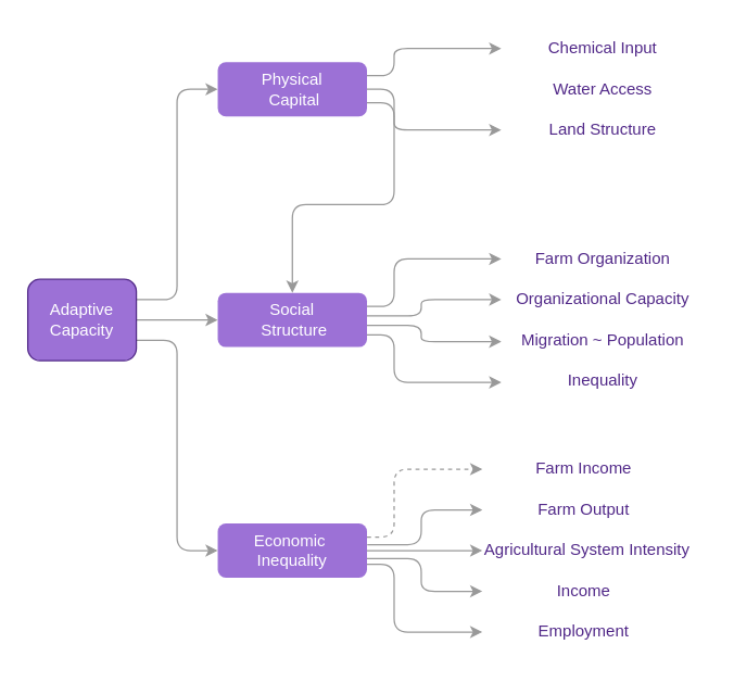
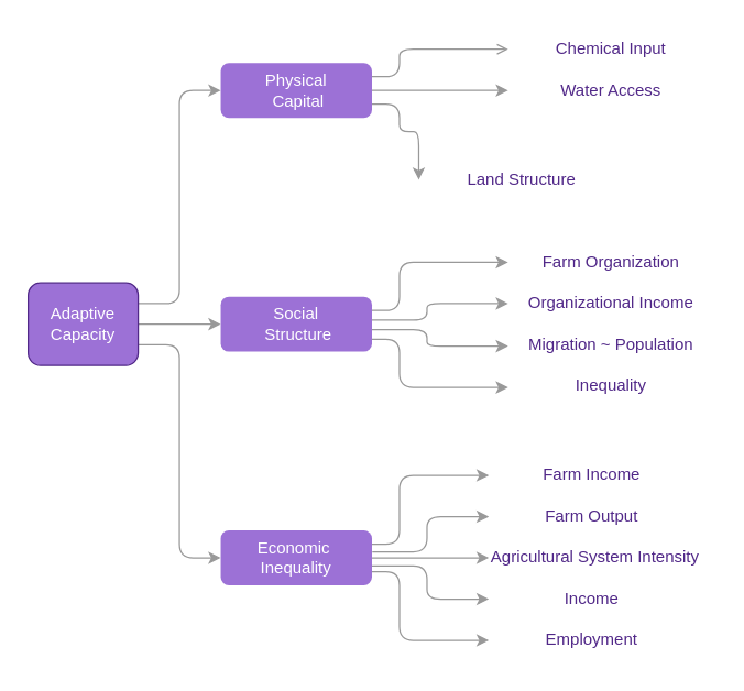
- <mxCell id="6" style="edgeStyle=orthogonalEdgeStyle;rounded=1;orthogonalLoop=1;jettySize=auto;html=1;exitX=1;exitY=0.25;exitDx=0;exitDy=0;strokeColor=#999999;" edge="1" parent="1" source="9" target="18"><mxGeometry relative="1" as="geometry"><Array as="points"><mxPoint x="290" y="55" /><mxPoint x="290" y="35" /></Array></mxGeometry></mxCell>
+ <mxCell id="6" style="edgeStyle=orthogonalEdgeStyle;rounded=1;orthogonalLoop=1;jettySize=auto;html=1;exitX=1;exitY=0.25;exitDx=0;exitDy=0;strokeColor=#999999;endArrow=open;" edge="1" parent="1" source="9" target="18"><mxGeometry relative="1" as="geometry"><Array as="points"><mxPoint x="290" y="55" /><mxPoint x="290" y="35" /></Array></mxGeometry></mxCell>
- <mxCell id="20" value="Land Structure" style="text;html=1;strokeColor=none;fillColor=none;align=center;verticalAlign=middle;whiteSpace=wrap;rounded=1;fontColor=#512888;" vertex="1" parent="1"><mxGeometry x="369" y="80" width="150" height="30" as="geometry" /></mxCell>
+ <mxCell id="20" value="Land Structure" style="text;html=1;strokeColor=none;fillColor=none;align=center;verticalAlign=middle;whiteSpace=wrap;rounded=1;fontColor=#512888;" vertex="1" parent="1"><mxGeometry x="304" y="115" width="150" height="30" as="geometry" /></mxCell>
- <mxCell id="7" style="edgeStyle=orthogonalEdgeStyle;rounded=1;orthogonalLoop=1;jettySize=auto;html=1;exitX=1;exitY=0.5;exitDx=0;exitDy=0;strokeColor=#999999;" edge="1" parent="1" source="9" target="11"><mxGeometry relative="1" as="geometry" /></mxCell>
+ <mxCell id="7" style="edgeStyle=orthogonalEdgeStyle;rounded=1;orthogonalLoop=1;jettySize=auto;html=1;exitX=1;exitY=0.5;exitDx=0;exitDy=0;entryX=0;entryY=0.5;entryDx=0;entryDy=0;strokeColor=#999999;" edge="1" parent="1" source="9" target="19"><mxGeometry relative="1" as="geometry" /></mxCell>
- <mxCell id="22" value="Organizational Capacity" style="text;html=1;strokeColor=none;fillColor=none;align=center;verticalAlign=middle;whiteSpace=wrap;rounded=1;fontColor=#512888;" vertex="1" parent="1"><mxGeometry x="369" y="205" width="150" height="30" as="geometry" /></mxCell>
+ <mxCell id="22" value="Organizational Income" style="text;html=1;strokeColor=none;fillColor=none;align=center;verticalAlign=middle;whiteSpace=wrap;rounded=1;fontColor=#512888;" vertex="1" parent="1"><mxGeometry x="369" y="205" width="150" height="30" as="geometry" /></mxCell>
- <mxCell id="16" style="edgeStyle=orthogonalEdgeStyle;rounded=1;orthogonalLoop=1;jettySize=auto;html=1;exitX=1;exitY=0.25;exitDx=0;exitDy=0;entryX=0;entryY=0.5;entryDx=0;entryDy=0;strokeColor=#999999;dashed=1;" edge="1" parent="1" source="17" target="28"><mxGeometry relative="1" as="geometry"><Array as="points"><mxPoint x="290" y="395" /><mxPoint x="290" y="345" /></Array></mxGeometry></mxCell>
+ <mxCell id="16" style="edgeStyle=orthogonalEdgeStyle;rounded=1;orthogonalLoop=1;jettySize=auto;html=1;exitX=1;exitY=0.25;exitDx=0;exitDy=0;entryX=0;entryY=0.5;entryDx=0;entryDy=0;strokeColor=#999999;" edge="1" parent="1" source="17" target="28"><mxGeometry relative="1" as="geometry"><Array as="points"><mxPoint x="290" y="395" /><mxPoint x="290" y="345" /></Array></mxGeometry></mxCell>
